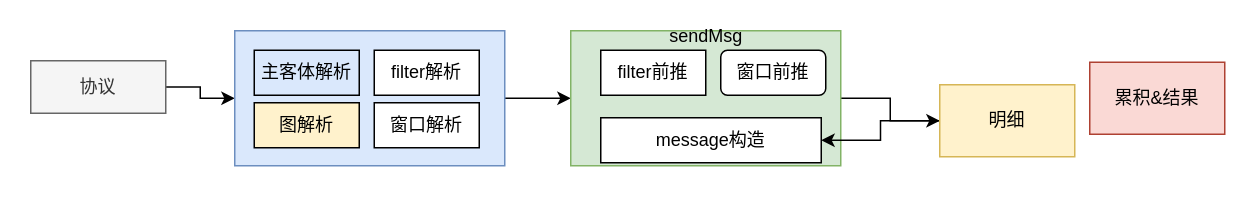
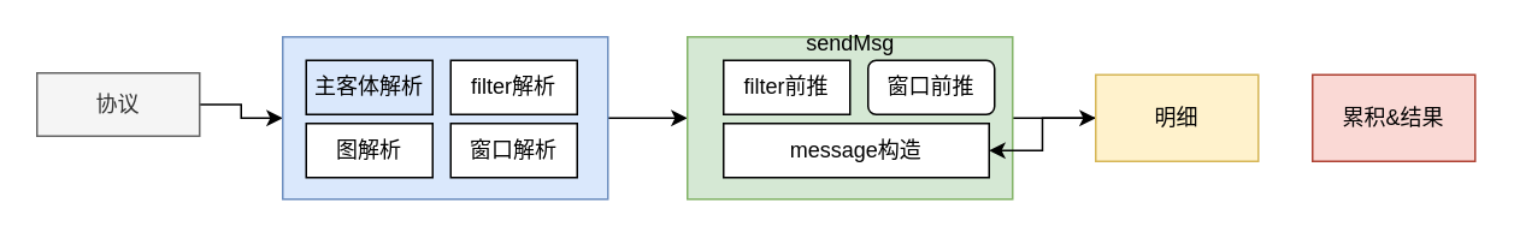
- <mxCell id="9" value="明细" style="rounded=0;whiteSpace=wrap;html=1;fillColor=#fff2cc;strokeColor=#d6b656;" vertex="1" parent="1"><mxGeometry x="626" y="56" width="90" height="48" as="geometry" /></mxCell>
+ <mxCell id="9" value="明细" style="rounded=0;whiteSpace=wrap;html=1;fillColor=#fff2cc;strokeColor=#d6b656;" vertex="1" parent="1"><mxGeometry x="606" y="41" width="90" height="48" as="geometry" /></mxCell>
- <mxCell id="13" value="图解析" style="rounded=0;whiteSpace=wrap;html=1;fillColor=#fff2cc;" vertex="1" parent="1"><mxGeometry x="169" y="68" width="70" height="30" as="geometry" /></mxCell>
+ <mxCell id="13" value="图解析" style="rounded=0;whiteSpace=wrap;html=1;" vertex="1" parent="1"><mxGeometry x="169" y="68" width="70" height="30" as="geometry" /></mxCell>
- <mxCell id="17" value="message构造" style="rounded=0;whiteSpace=wrap;html=1;" vertex="1" parent="1"><mxGeometry x="400" y="78" width="147" height="30" as="geometry" /></mxCell>
+ <mxCell id="17" value="message构造" style="rounded=0;whiteSpace=wrap;html=1;" vertex="1" parent="1"><mxGeometry x="400" y="68" width="147" height="30" as="geometry" /></mxCell>
